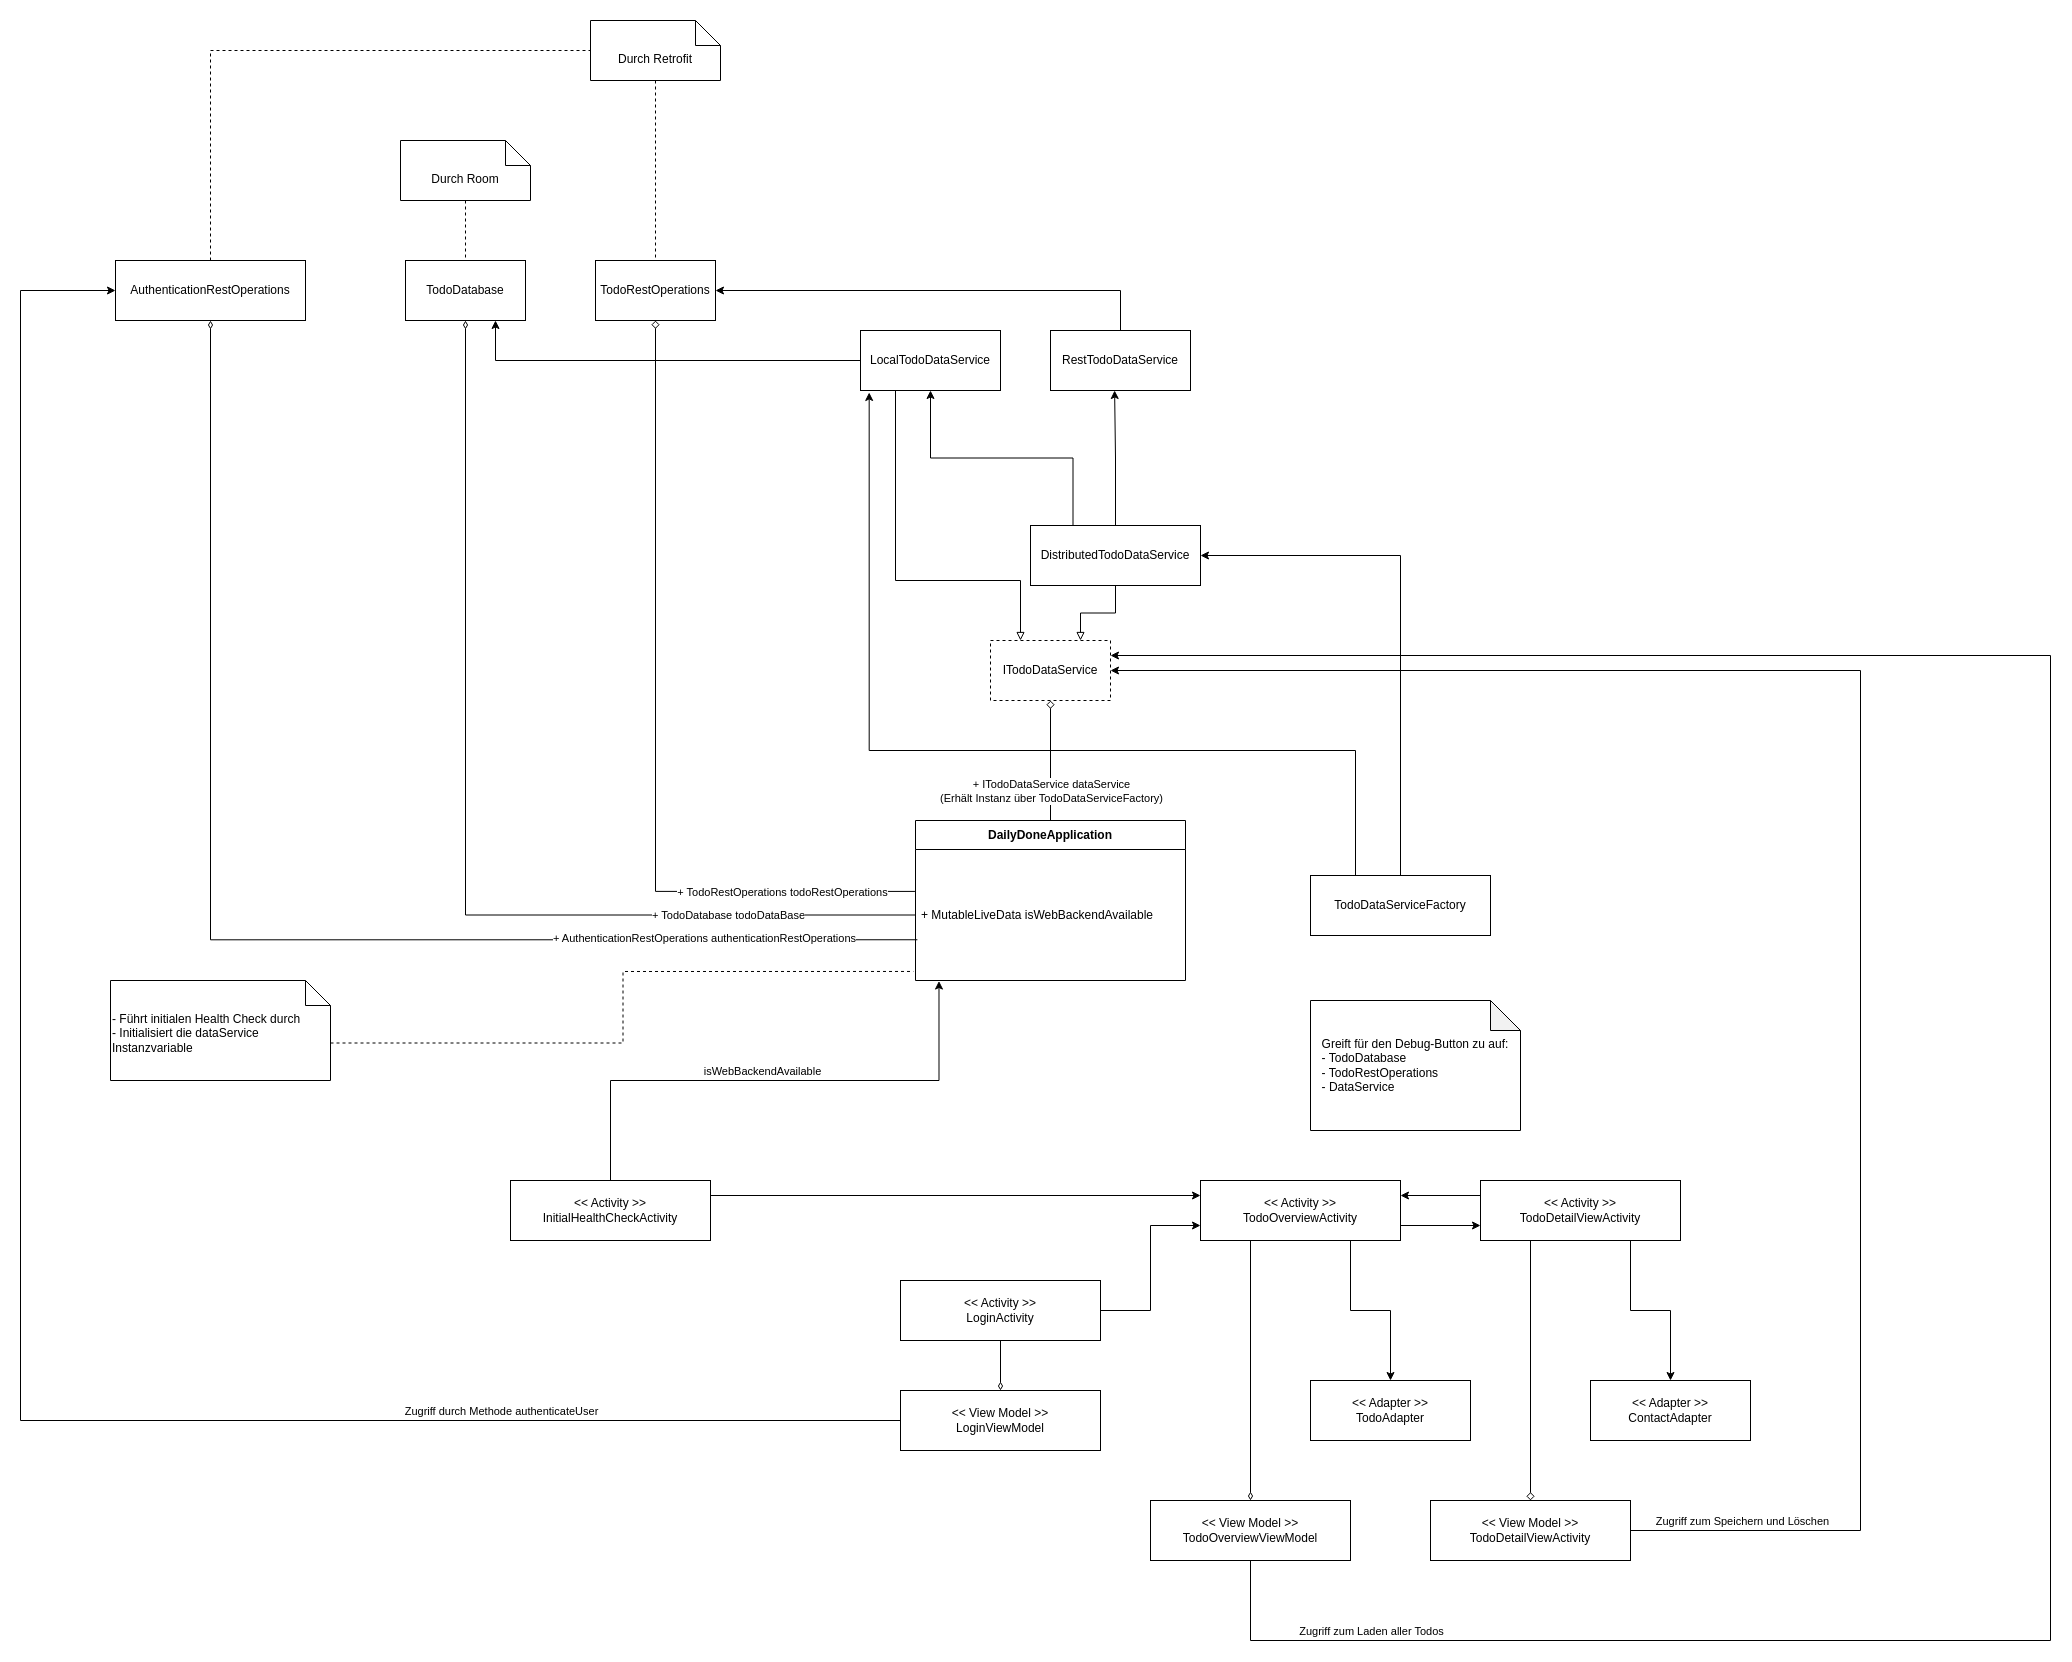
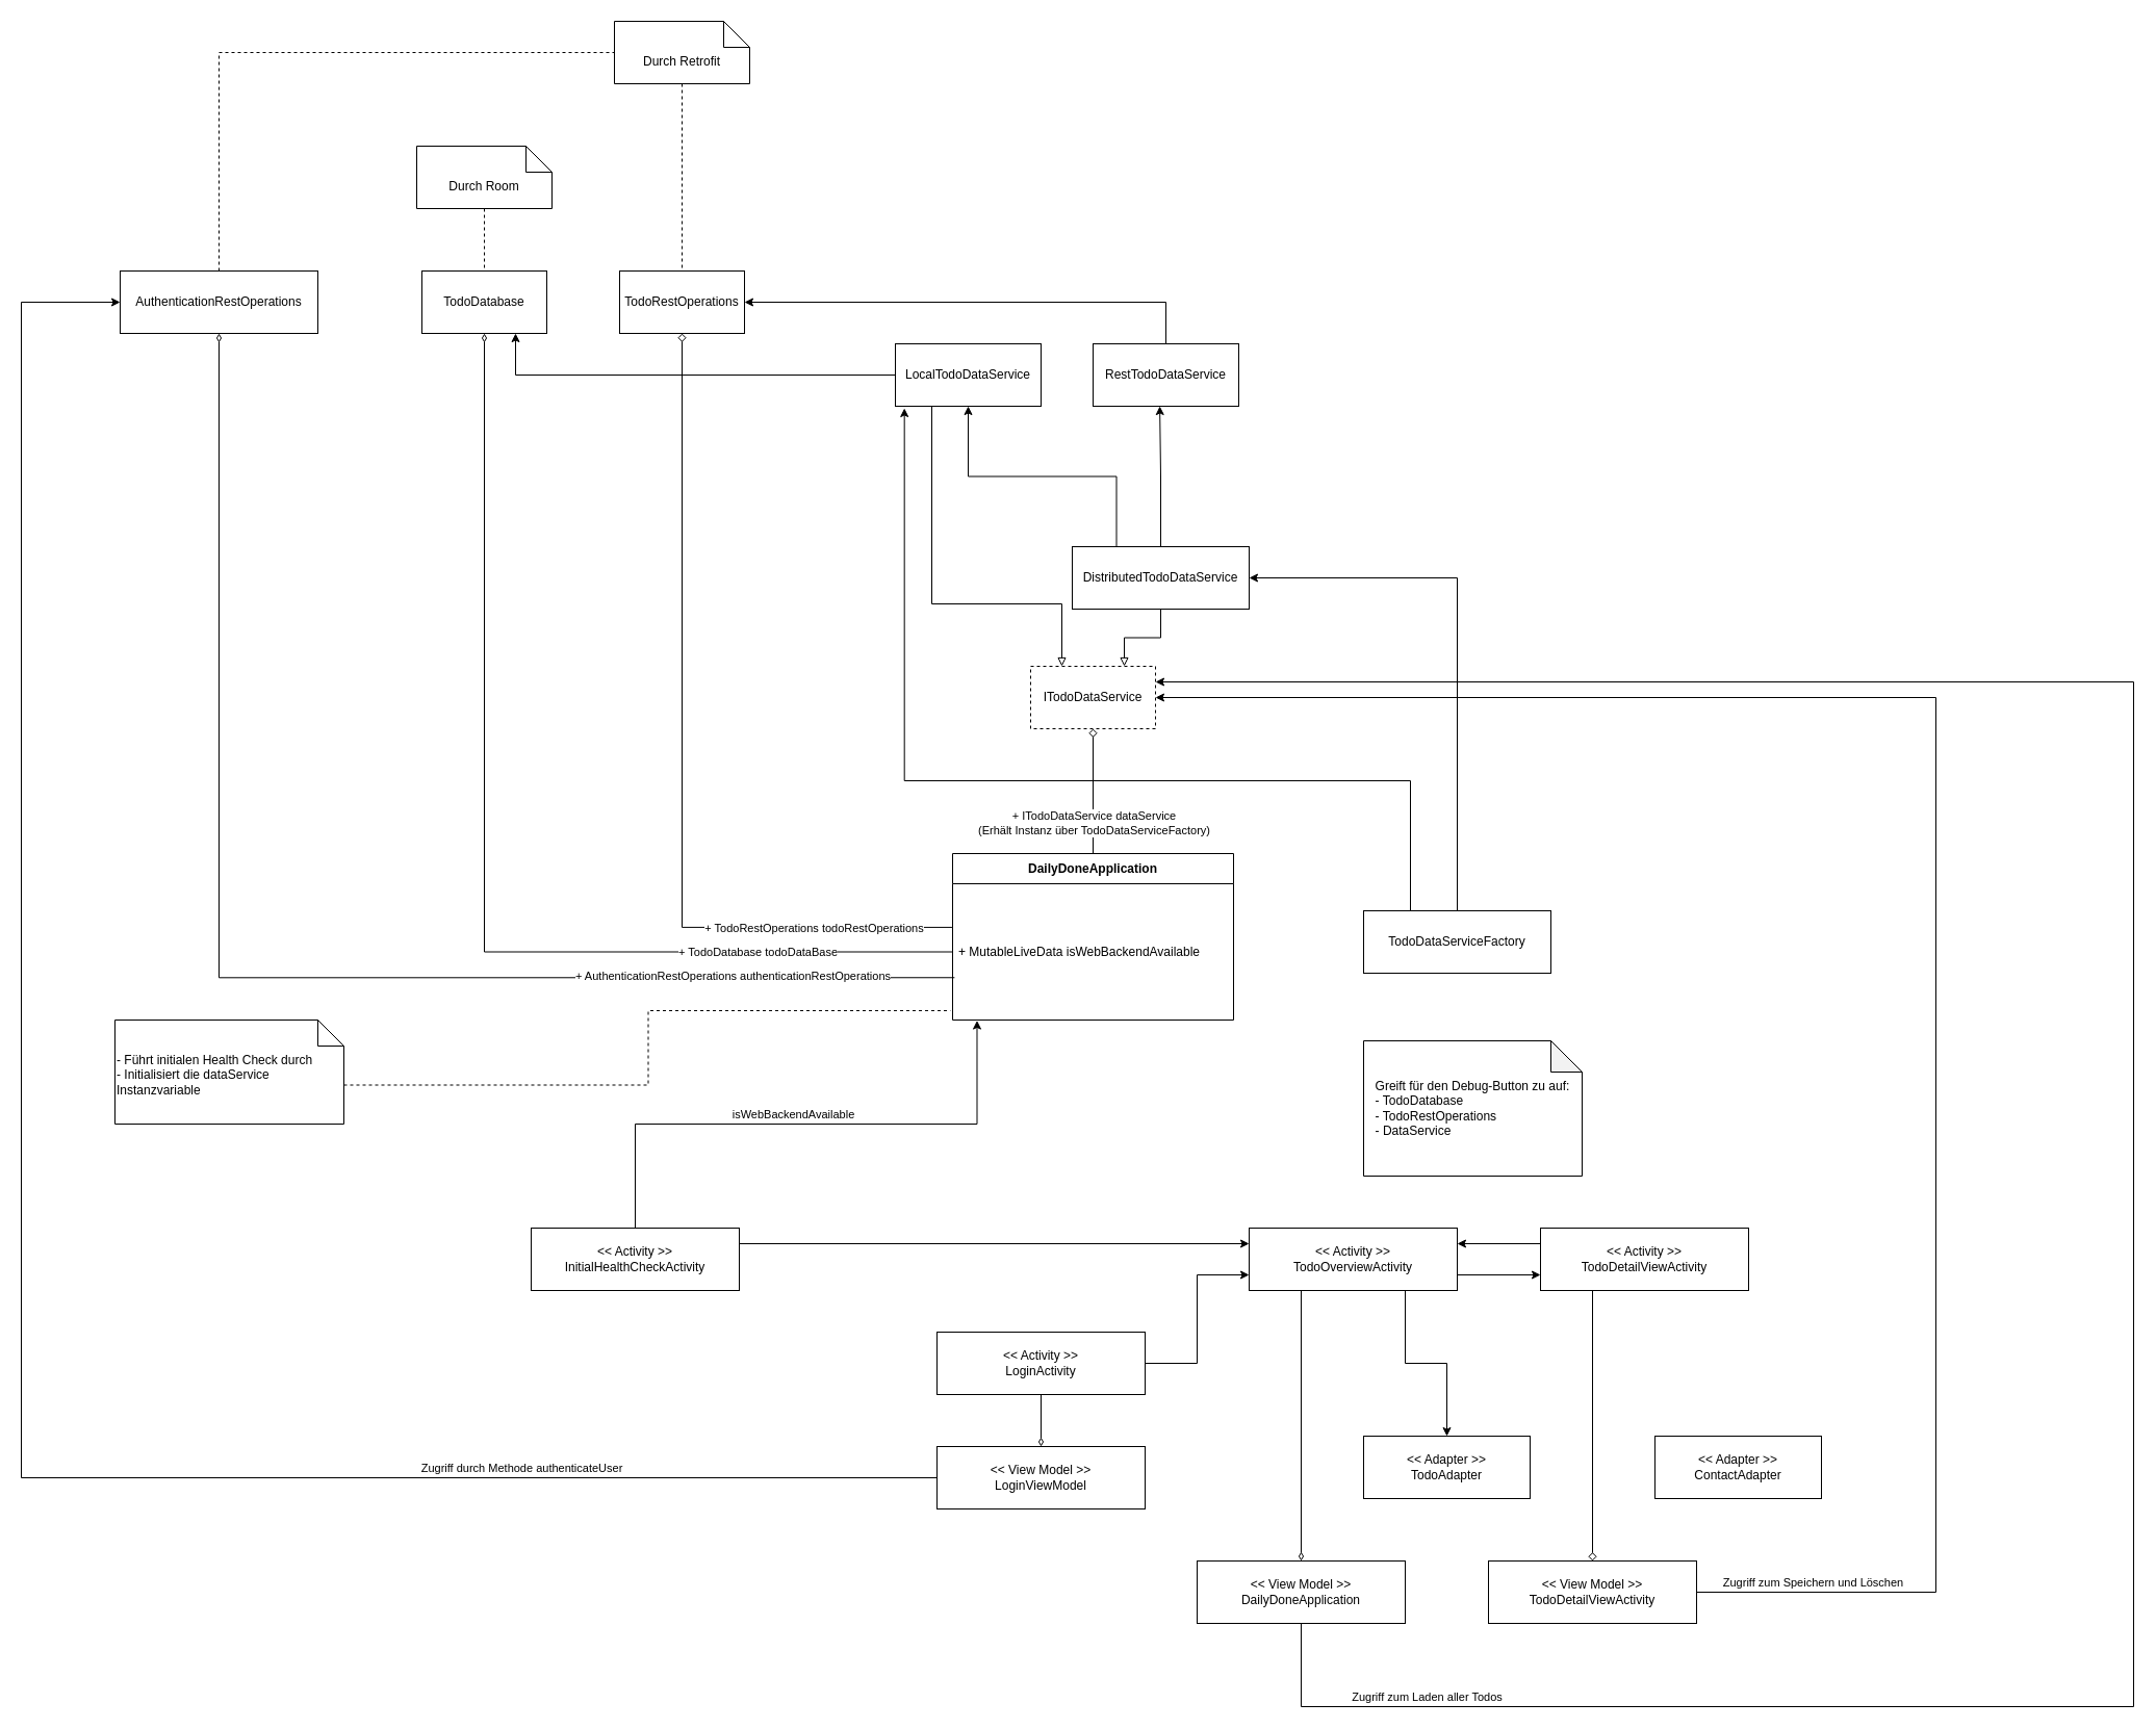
- <mxCell id="38" style="edgeStyle=orthogonalEdgeStyle;rounded=0;orthogonalLoop=1;jettySize=auto;html=1;exitX=0.75;exitY=1;exitDx=0;exitDy=0;entryX=0.5;entryY=0;entryDx=0;entryDy=0;" parent="1" source="39" target="61" edge="1"><mxGeometry relative="1" as="geometry" /></mxCell>
- <mxCell id="57" value="&amp;lt;&amp;lt; View Model &amp;gt;&amp;gt;&lt;br&gt;TodoOverviewViewModel" style="rounded=0;whiteSpace=wrap;html=1;" parent="1" vertex="1"><mxGeometry x="1150" y="1500" width="200" height="60" as="geometry" /></mxCell>
+ <mxCell id="57" value="&amp;lt;&amp;lt; View Model &amp;gt;&amp;gt;&lt;br&gt;DailyDoneApplication" style="rounded=0;whiteSpace=wrap;html=1;" parent="1" vertex="1"><mxGeometry x="1150" y="1500" width="200" height="60" as="geometry" /></mxCell>
